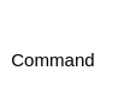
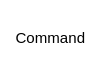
- <mxCell id="2" value="Command" style="text;html=1;strokeColor=none;fillColor=none;align=center;verticalAlign=middle;whiteSpace=wrap;rounded=0;" vertex="1" parent="1"><mxGeometry x="15" y="30" width="40" height="20" as="geometry" /></mxCell>
+ <mxCell id="2" value="Command" style="text;html=1;strokeColor=none;fillColor=none;align=center;verticalAlign=middle;whiteSpace=wrap;rounded=0;" vertex="1" parent="1"><mxGeometry x="20" y="20" width="40" height="20" as="geometry" /></mxCell>
